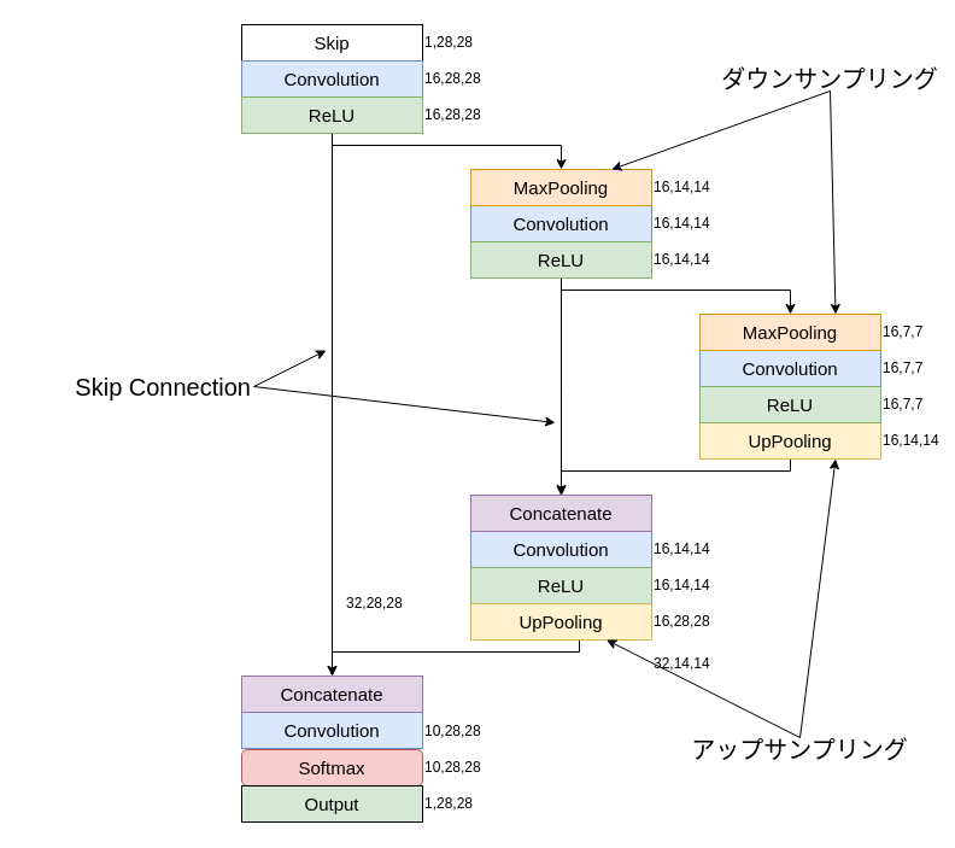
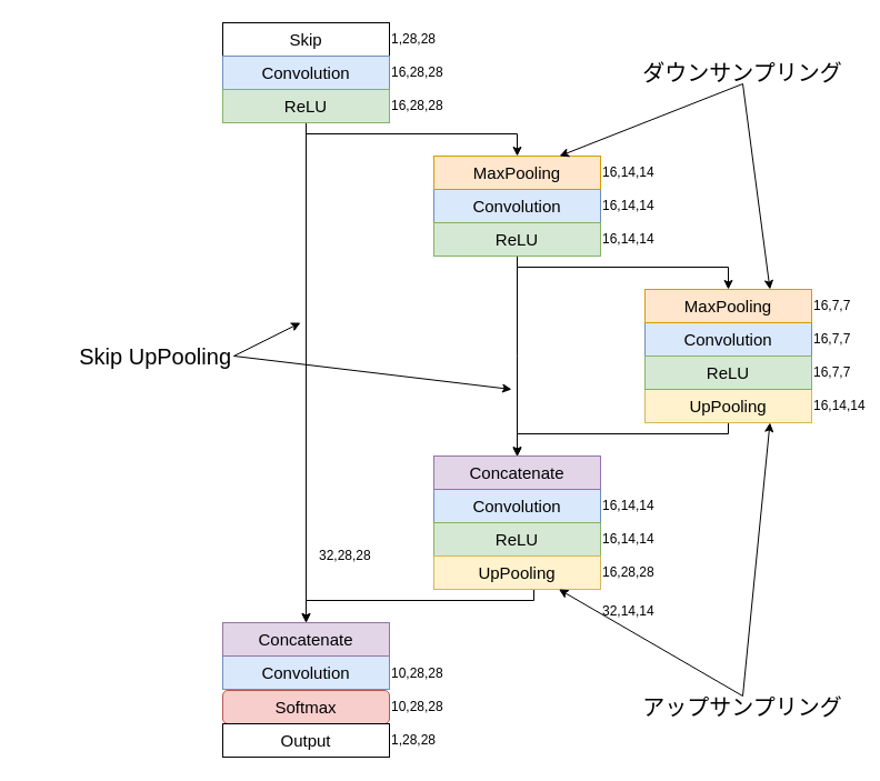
- <mxCell id="42" value="&lt;font style=&quot;font-size: 20px&quot;&gt;ダウンサンプリング&lt;/font&gt;" style="text;html=1;strokeColor=none;fillColor=none;align=center;verticalAlign=middle;whiteSpace=wrap;rounded=0;" parent="1" vertex="1"><mxGeometry x="593" y="55" width="190" height="20" as="geometry" /></mxCell>
+ <mxCell id="42" value="&lt;font style=&quot;font-size: 20px&quot;&gt;ダウンサンプリング&lt;/font&gt;" style="text;html=1;strokeColor=none;fillColor=none;align=center;verticalAlign=middle;whiteSpace=wrap;rounded=0;" parent="1" vertex="1"><mxGeometry x="573" y="55" width="190" height="20" as="geometry" /></mxCell>
- <mxCell id="48" value="&lt;span style=&quot;font-size: 20px&quot;&gt;Skip Connection&lt;/span&gt;" style="text;html=1;strokeColor=none;fillColor=none;align=right;verticalAlign=middle;whiteSpace=wrap;rounded=0;" parent="1" vertex="1"><mxGeometry x="20" y="310" width="190" height="20" as="geometry" /></mxCell>
+ <mxCell id="48" value="&lt;span style=&quot;font-size: 20px&quot;&gt;Skip UpPooling&lt;/span&gt;" style="text;html=1;strokeColor=none;fillColor=none;align=right;verticalAlign=middle;whiteSpace=wrap;rounded=0;" parent="1" vertex="1"><mxGeometry x="20" y="310" width="190" height="20" as="geometry" /></mxCell>
- <mxCell id="45" value="&lt;span style=&quot;font-size: 20px&quot;&gt;アップサンプリング&lt;/span&gt;" style="text;html=1;strokeColor=none;fillColor=none;align=center;verticalAlign=middle;whiteSpace=wrap;rounded=0;" parent="1" vertex="1"><mxGeometry x="568" y="611" width="190" height="20" as="geometry" /></mxCell>
+ <mxCell id="45" value="&lt;span style=&quot;font-size: 20px&quot;&gt;アップサンプリング&lt;/span&gt;" style="text;html=1;strokeColor=none;fillColor=none;align=center;verticalAlign=middle;whiteSpace=wrap;rounded=0;" parent="1" vertex="1"><mxGeometry x="573" y="626" width="190" height="20" as="geometry" /></mxCell>
- <mxCell id="13" value="&lt;font style=&quot;font-size: 15px&quot;&gt;Output&lt;/font&gt;" style="rounded=0;whiteSpace=wrap;html=1;fillColor=#d5e8d4;" parent="1" vertex="1"><mxGeometry x="200" y="651" width="150" height="30" as="geometry" /></mxCell>
+ <mxCell id="13" value="&lt;font style=&quot;font-size: 15px&quot;&gt;Output&lt;/font&gt;" style="rounded=0;whiteSpace=wrap;html=1;" parent="1" vertex="1"><mxGeometry x="200" y="651" width="150" height="30" as="geometry" /></mxCell>
